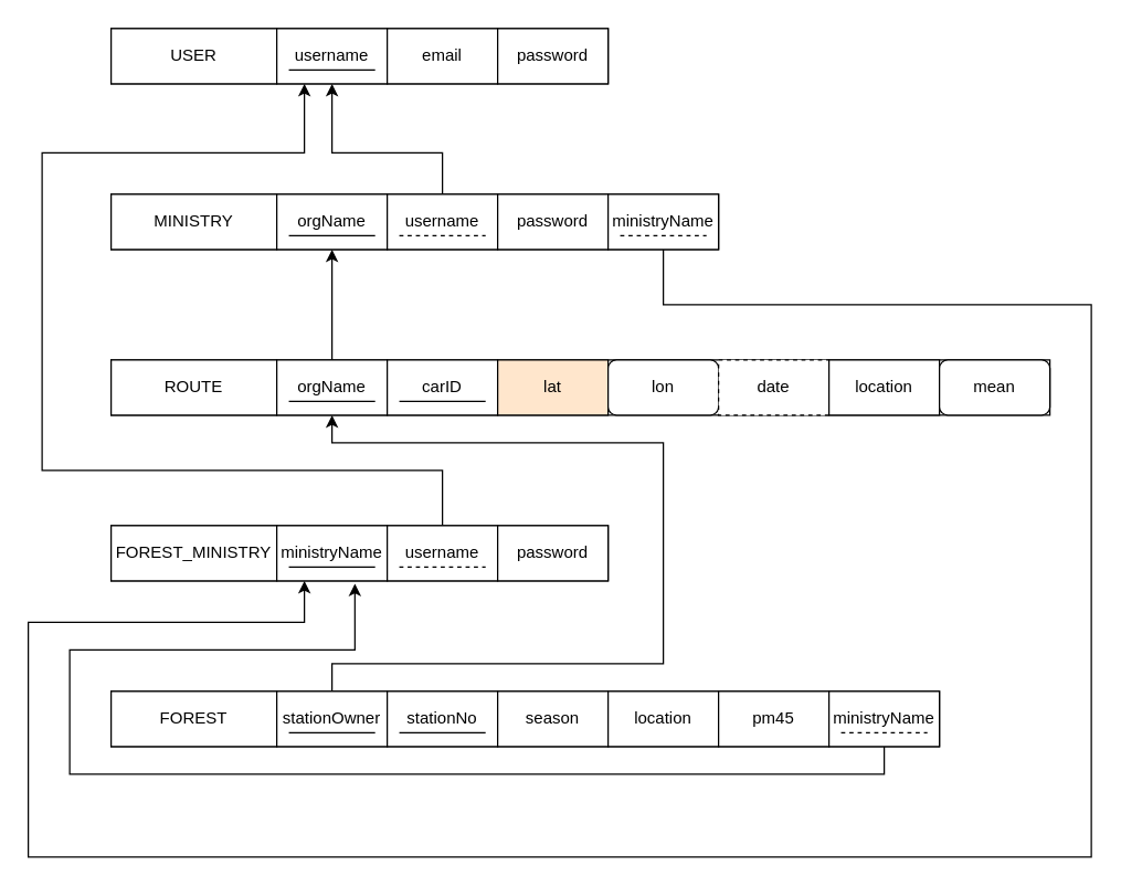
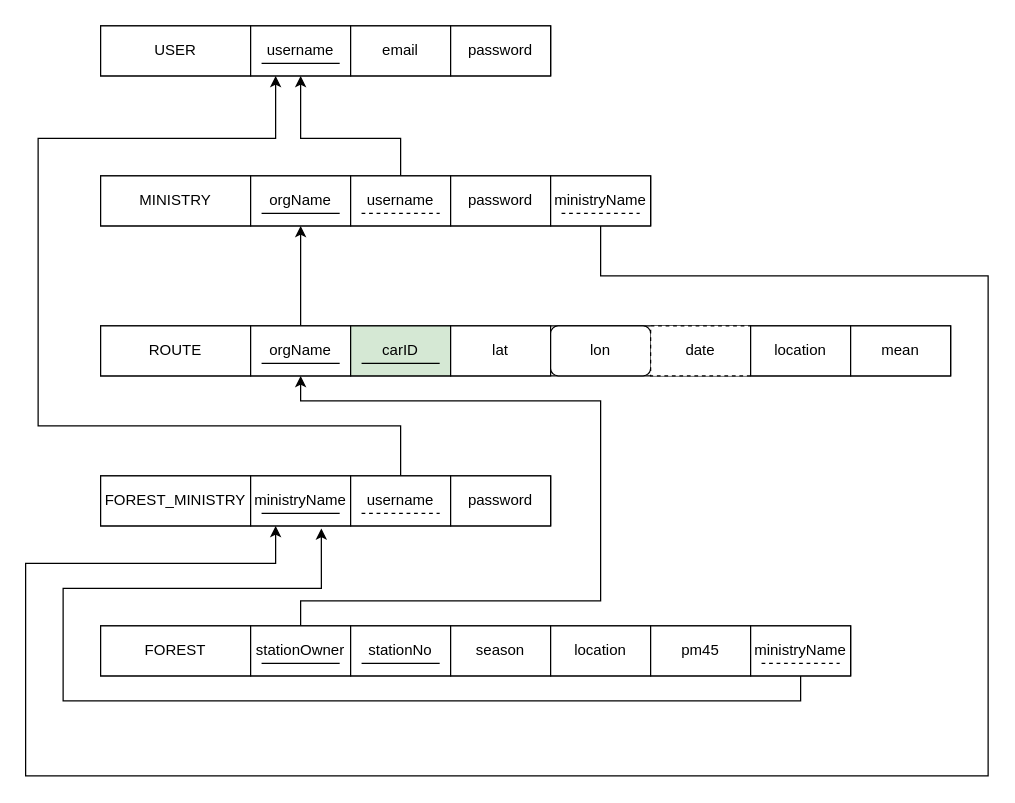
- <mxCell id="17" value="carID" style="rounded=0;whiteSpace=wrap;html=1;" parent="1" vertex="1"><mxGeometry x="280" y="260" width="80" height="40" as="geometry" /></mxCell>
+ <mxCell id="17" value="carID" style="rounded=0;whiteSpace=wrap;html=1;fillColor=#d5e8d4;" parent="1" vertex="1"><mxGeometry x="280" y="260" width="80" height="40" as="geometry" /></mxCell>
- <mxCell id="18" value="lat" style="rounded=0;whiteSpace=wrap;html=1;fillColor=#ffe6cc;" parent="1" vertex="1"><mxGeometry x="360" y="260" width="80" height="40" as="geometry" /></mxCell>
+ <mxCell id="18" value="lat" style="rounded=0;whiteSpace=wrap;html=1;" parent="1" vertex="1"><mxGeometry x="360" y="260" width="80" height="40" as="geometry" /></mxCell>
- <mxCell id="22" value="mean" style="whiteSpace=wrap;html=1;rounded=1;" parent="1" vertex="1"><mxGeometry x="680" y="260" width="80" height="40" as="geometry" /></mxCell>
+ <mxCell id="22" value="mean" style="rounded=0;whiteSpace=wrap;html=1;" parent="1" vertex="1"><mxGeometry x="680" y="260" width="80" height="40" as="geometry" /></mxCell>
